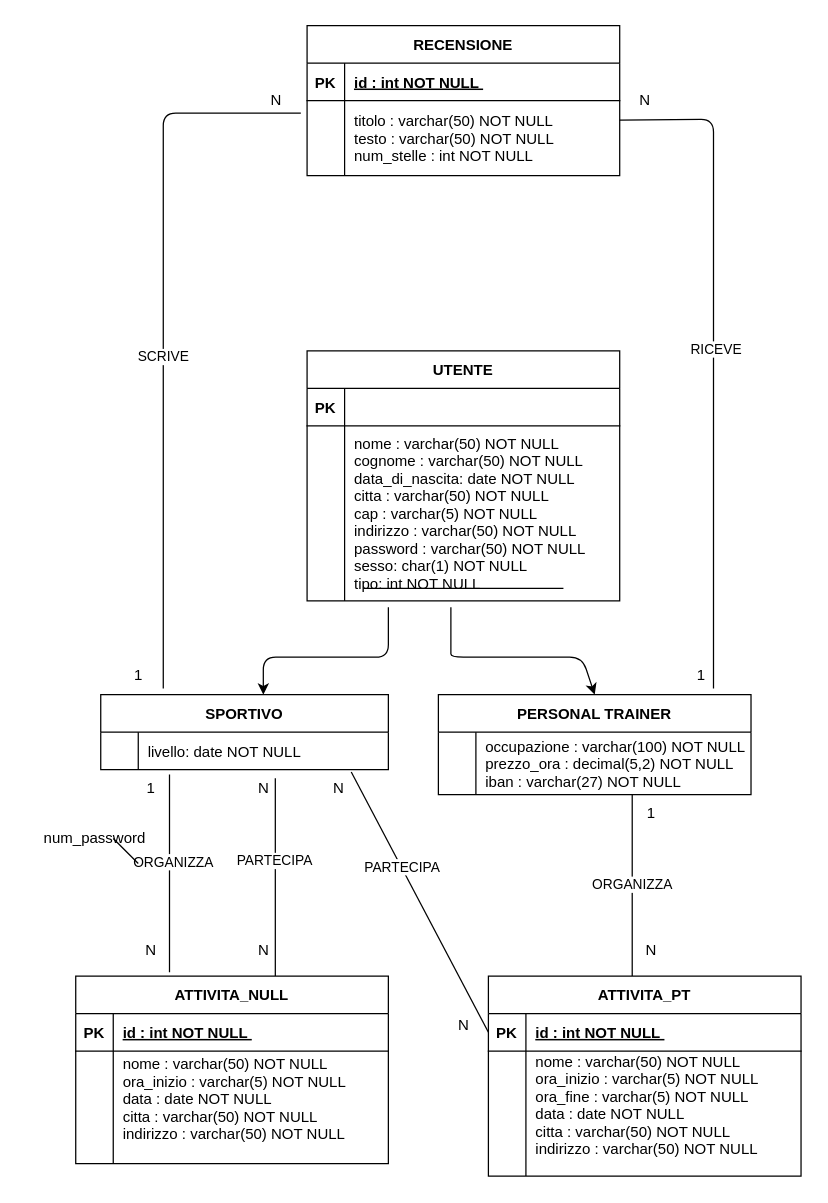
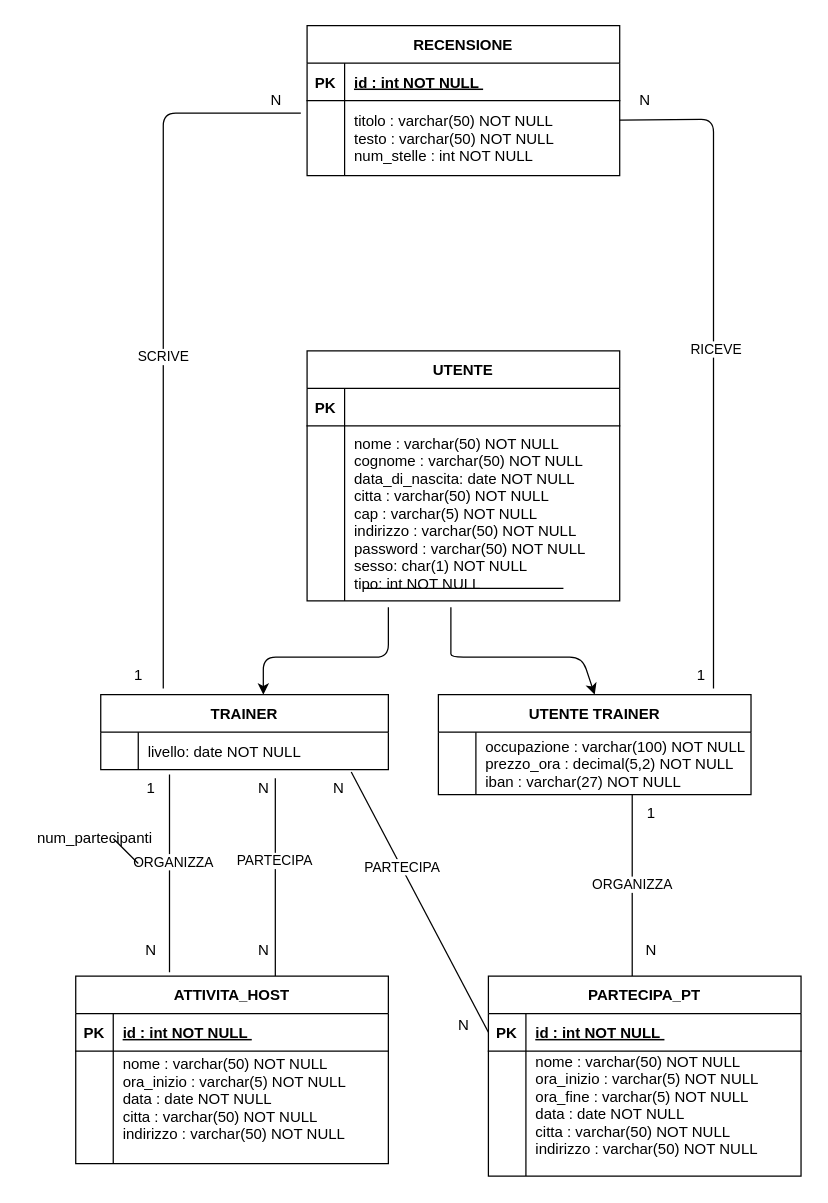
- <mxCell id="11" value="SPORTIVO" style="shape=table;startSize=30;container=1;collapsible=1;childLayout=tableLayout;fixedRows=1;rowLines=0;fontStyle=1;align=center;resizeLast=1;" vertex="1" parent="1"><mxGeometry x="80" y="555" width="230" height="60" as="geometry" /></mxCell>
+ <mxCell id="11" value="TRAINER" style="shape=table;startSize=30;container=1;collapsible=1;childLayout=tableLayout;fixedRows=1;rowLines=0;fontStyle=1;align=center;resizeLast=1;" vertex="1" parent="1"><mxGeometry x="80" y="555" width="230" height="60" as="geometry" /></mxCell>
- <mxCell id="21" value="PERSONAL TRAINER" style="shape=table;startSize=30;container=1;collapsible=1;childLayout=tableLayout;fixedRows=1;rowLines=0;fontStyle=1;align=center;resizeLast=1;" vertex="1" parent="1"><mxGeometry x="350" y="555" width="250" height="80" as="geometry" /></mxCell>
+ <mxCell id="21" value="UTENTE TRAINER" style="shape=table;startSize=30;container=1;collapsible=1;childLayout=tableLayout;fixedRows=1;rowLines=0;fontStyle=1;align=center;resizeLast=1;" vertex="1" parent="1"><mxGeometry x="350" y="555" width="250" height="80" as="geometry" /></mxCell>
- <mxCell id="64" value="num_password" style="text;html=1;align=center;verticalAlign=middle;resizable=0;points=[];autosize=1;" vertex="1" parent="1"><mxGeometry x="20" y="660" width="110" height="20" as="geometry" /></mxCell>
+ <mxCell id="64" value="num_partecipanti" style="text;html=1;align=center;verticalAlign=middle;resizable=0;points=[];autosize=1;" vertex="1" parent="1"><mxGeometry x="20" y="660" width="110" height="20" as="geometry" /></mxCell>
- <mxCell id="32" value="ATTIVITA_NULL" style="shape=table;startSize=30;container=1;collapsible=1;childLayout=tableLayout;fixedRows=1;rowLines=0;fontStyle=1;align=center;resizeLast=1;" vertex="1" parent="1"><mxGeometry x="60" y="780" width="250" height="150" as="geometry" /></mxCell>
+ <mxCell id="32" value="ATTIVITA_HOST" style="shape=table;startSize=30;container=1;collapsible=1;childLayout=tableLayout;fixedRows=1;rowLines=0;fontStyle=1;align=center;resizeLast=1;" vertex="1" parent="1"><mxGeometry x="60" y="780" width="250" height="150" as="geometry" /></mxCell>
- <mxCell id="25" value="ATTIVITA_PT" style="shape=table;startSize=30;container=1;collapsible=1;childLayout=tableLayout;fixedRows=1;rowLines=0;fontStyle=1;align=center;resizeLast=1;" vertex="1" parent="1"><mxGeometry x="390" y="780" width="250" height="160" as="geometry" /></mxCell>
+ <mxCell id="25" value="PARTECIPA_PT" style="shape=table;startSize=30;container=1;collapsible=1;childLayout=tableLayout;fixedRows=1;rowLines=0;fontStyle=1;align=center;resizeLast=1;" vertex="1" parent="1"><mxGeometry x="390" y="780" width="250" height="160" as="geometry" /></mxCell>
